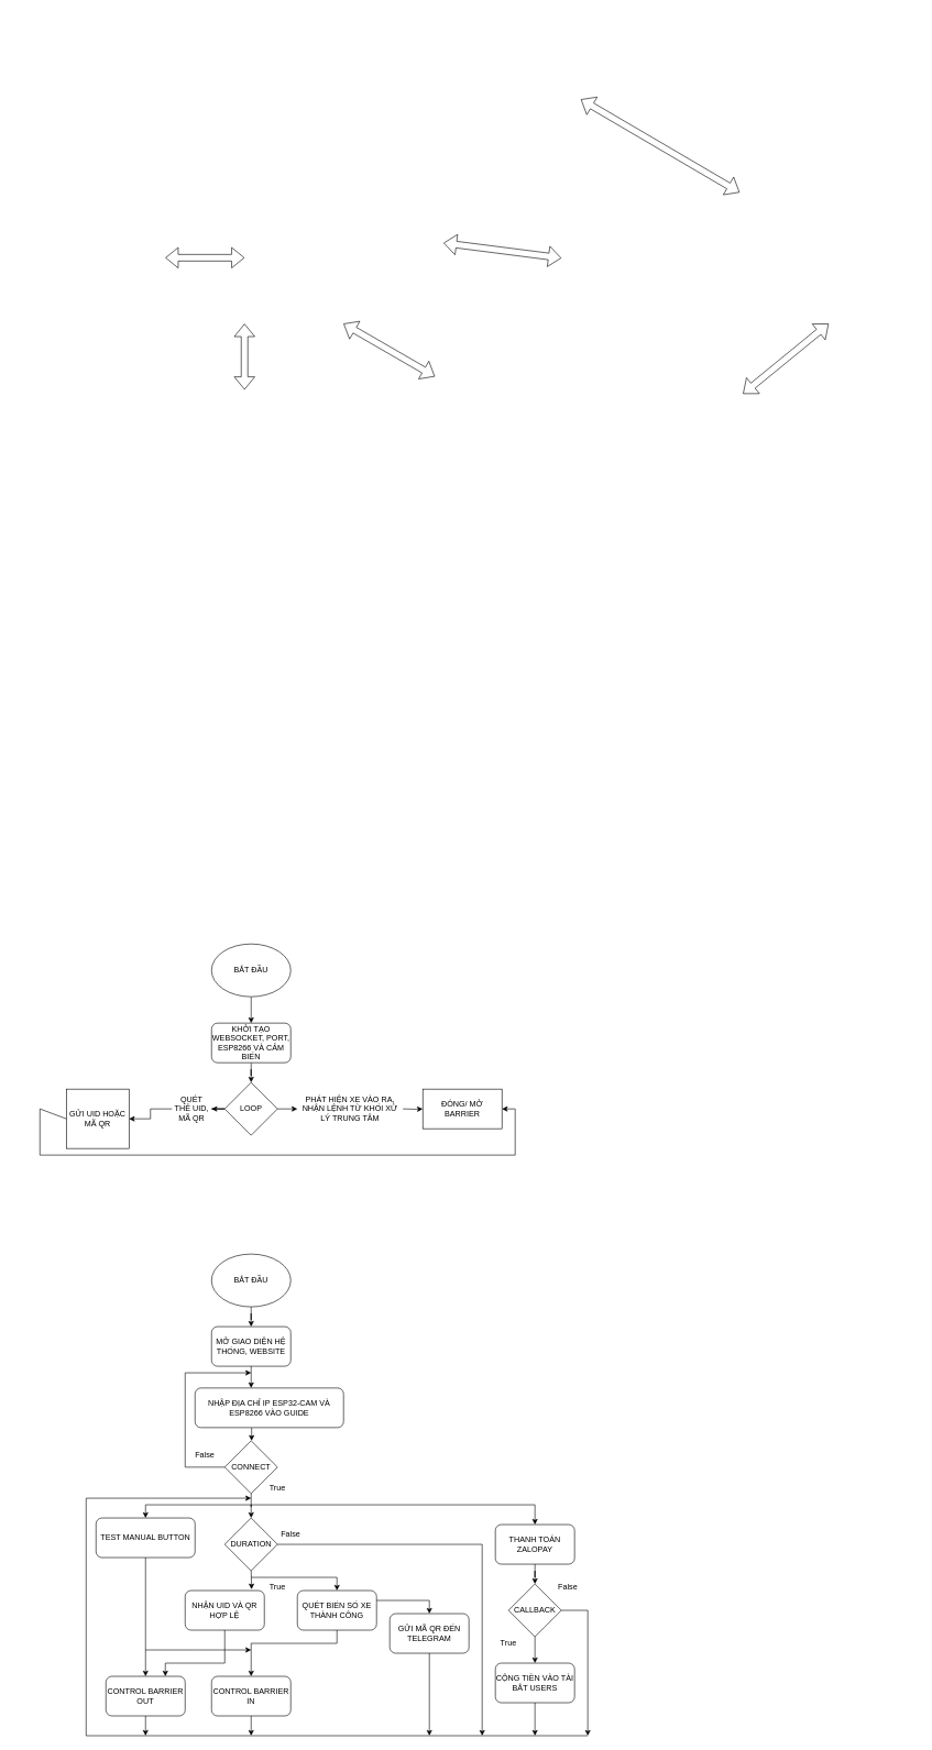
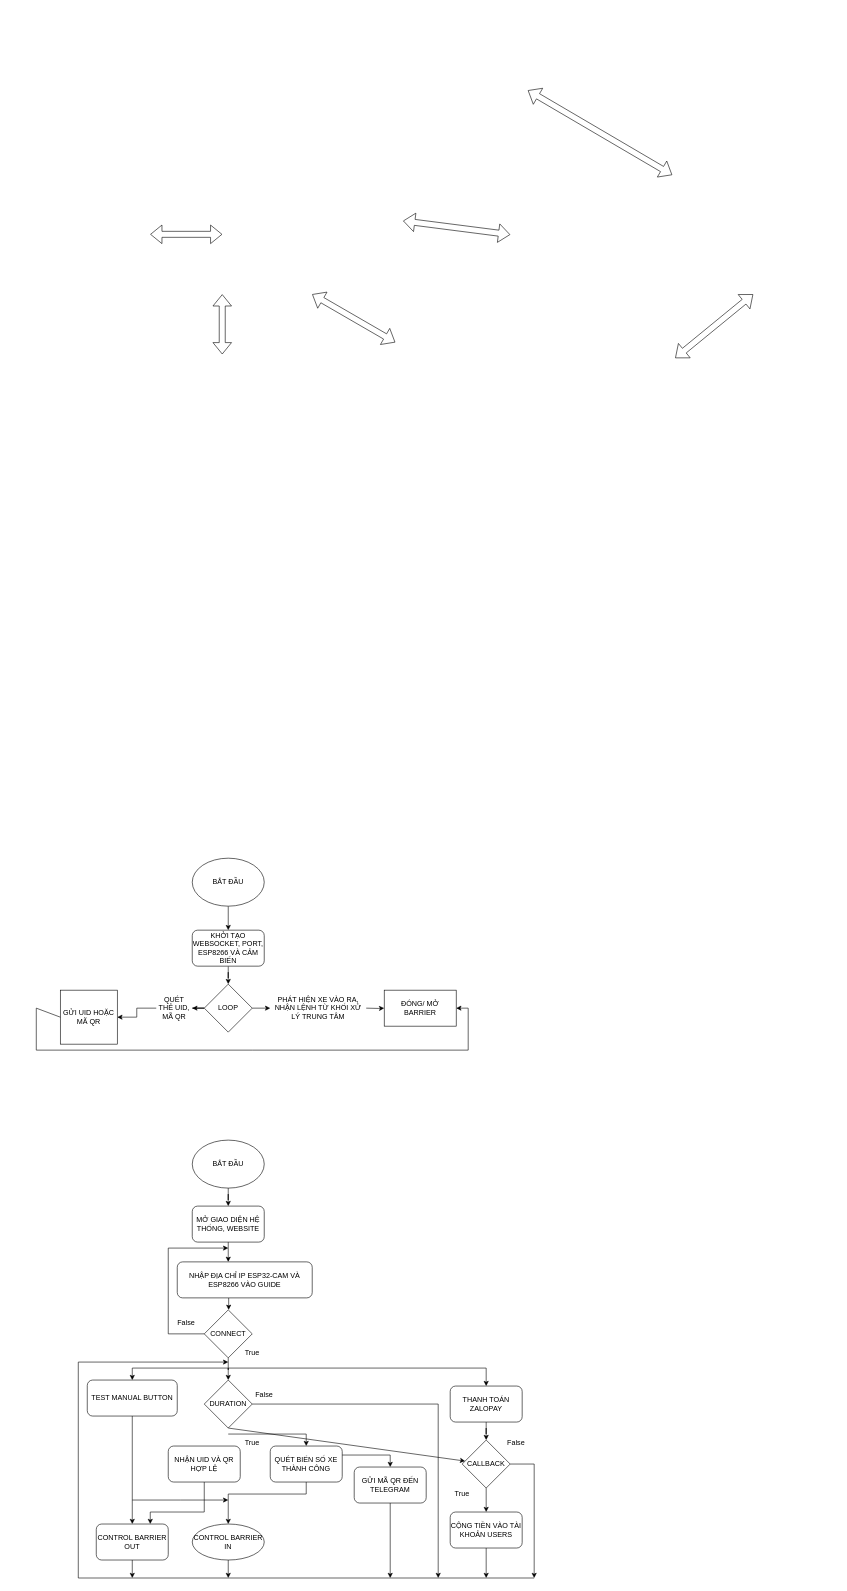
- <mxCell id="57" value="" style="endArrow=classic;html=1;rounded=0;exitX=0.5;exitY=1;exitDx=0;exitDy=0;entryX=0.839;entryY=-0.032;entryDx=0;entryDy=0;entryPerimeter=0;" edge="1" parent="1" source="49" target="45"><mxGeometry width="50" height="50" relative="1" as="geometry"><mxPoint x="410" y="2410" as="sourcePoint" /><mxPoint x="460" y="2360" as="targetPoint" /></mxGeometry></mxCell>
+ <mxCell id="57" value="" style="endArrow=classic;html=1;rounded=0;exitX=0.5;exitY=1;exitDx=0;exitDy=0;" edge="1" parent="1" source="49" target="67"><mxGeometry width="50" height="50" relative="1" as="geometry"><mxPoint x="410" y="2410" as="sourcePoint" /><mxPoint x="460" y="2360" as="targetPoint" /></mxGeometry></mxCell>
- <mxCell id="68" value="CỘNG TIỀN VÀO TÀI BẮT USERS" style="rounded=1;whiteSpace=wrap;html=1;" vertex="1" parent="1"><mxGeometry x="750" y="2520" width="120" height="60" as="geometry" /></mxCell>
+ <mxCell id="68" value="CỘNG TIỀN VÀO TÀI KHOẢN USERS" style="rounded=1;whiteSpace=wrap;html=1;" vertex="1" parent="1"><mxGeometry x="750" y="2520" width="120" height="60" as="geometry" /></mxCell>
- <mxCell id="42" value="CONTROL BARRIER IN" style="rounded=1;whiteSpace=wrap;html=1;" vertex="1" parent="1"><mxGeometry x="320" y="2540" width="120" height="60" as="geometry" /></mxCell>
+ <mxCell id="42" value="CONTROL BARRIER IN" style="ellipse;whiteSpace=wrap;html=1;" vertex="1" parent="1"><mxGeometry x="320" y="2540" width="120" height="60" as="geometry" /></mxCell>
